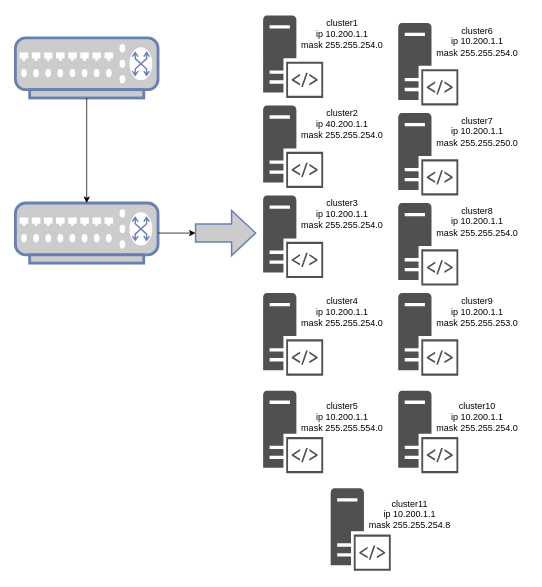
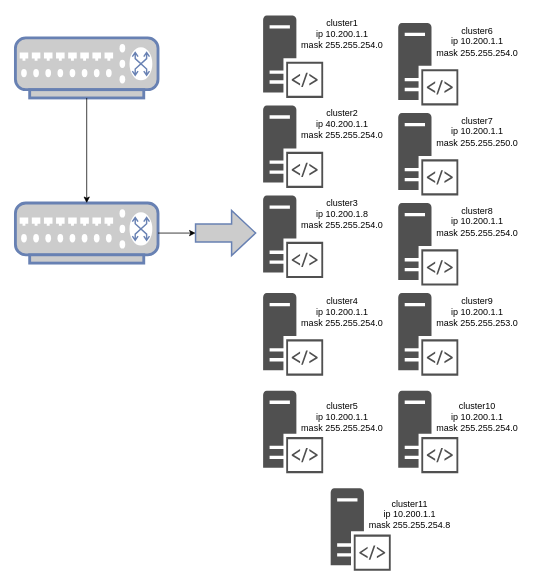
- <mxCell id="9" value="&lt;div&gt;cluster3&lt;/div&gt;&lt;div&gt;ip 10.200.1.1&lt;/div&gt;&lt;div&gt;mask 255.255.254.0&lt;br&gt;&lt;/div&gt;" style="text;html=1;resizable=0;autosize=1;align=center;verticalAlign=middle;points=[];fillColor=none;strokeColor=none;rounded=0;" vertex="1" parent="3"><mxGeometry x="40" y="240" width="130" height="50" as="geometry" /></mxCell>
+ <mxCell id="9" value="&lt;div&gt;cluster3&lt;/div&gt;&lt;div&gt;ip 10.200.1.8&lt;/div&gt;&lt;div&gt;mask 255.255.254.0&lt;br&gt;&lt;/div&gt;" style="text;html=1;resizable=0;autosize=1;align=center;verticalAlign=middle;points=[];fillColor=none;strokeColor=none;rounded=0;" vertex="1" parent="3"><mxGeometry x="40" y="240" width="130" height="50" as="geometry" /></mxCell>
- <mxCell id="13" value="&lt;div&gt;cluster5&lt;/div&gt;&lt;div&gt;ip 10.200.1.1&lt;/div&gt;&lt;div&gt;mask 255.255.554.0&lt;br&gt;&lt;/div&gt;" style="text;html=1;resizable=0;autosize=1;align=center;verticalAlign=middle;points=[];fillColor=none;strokeColor=none;rounded=0;" vertex="1" parent="3"><mxGeometry x="40" y="510" width="130" height="50" as="geometry" /></mxCell>
+ <mxCell id="13" value="&lt;div&gt;cluster5&lt;/div&gt;&lt;div&gt;ip 10.200.1.1&lt;/div&gt;&lt;div&gt;mask 255.255.254.0&lt;br&gt;&lt;/div&gt;" style="text;html=1;resizable=0;autosize=1;align=center;verticalAlign=middle;points=[];fillColor=none;strokeColor=none;rounded=0;" vertex="1" parent="3"><mxGeometry x="40" y="510" width="130" height="50" as="geometry" /></mxCell>
